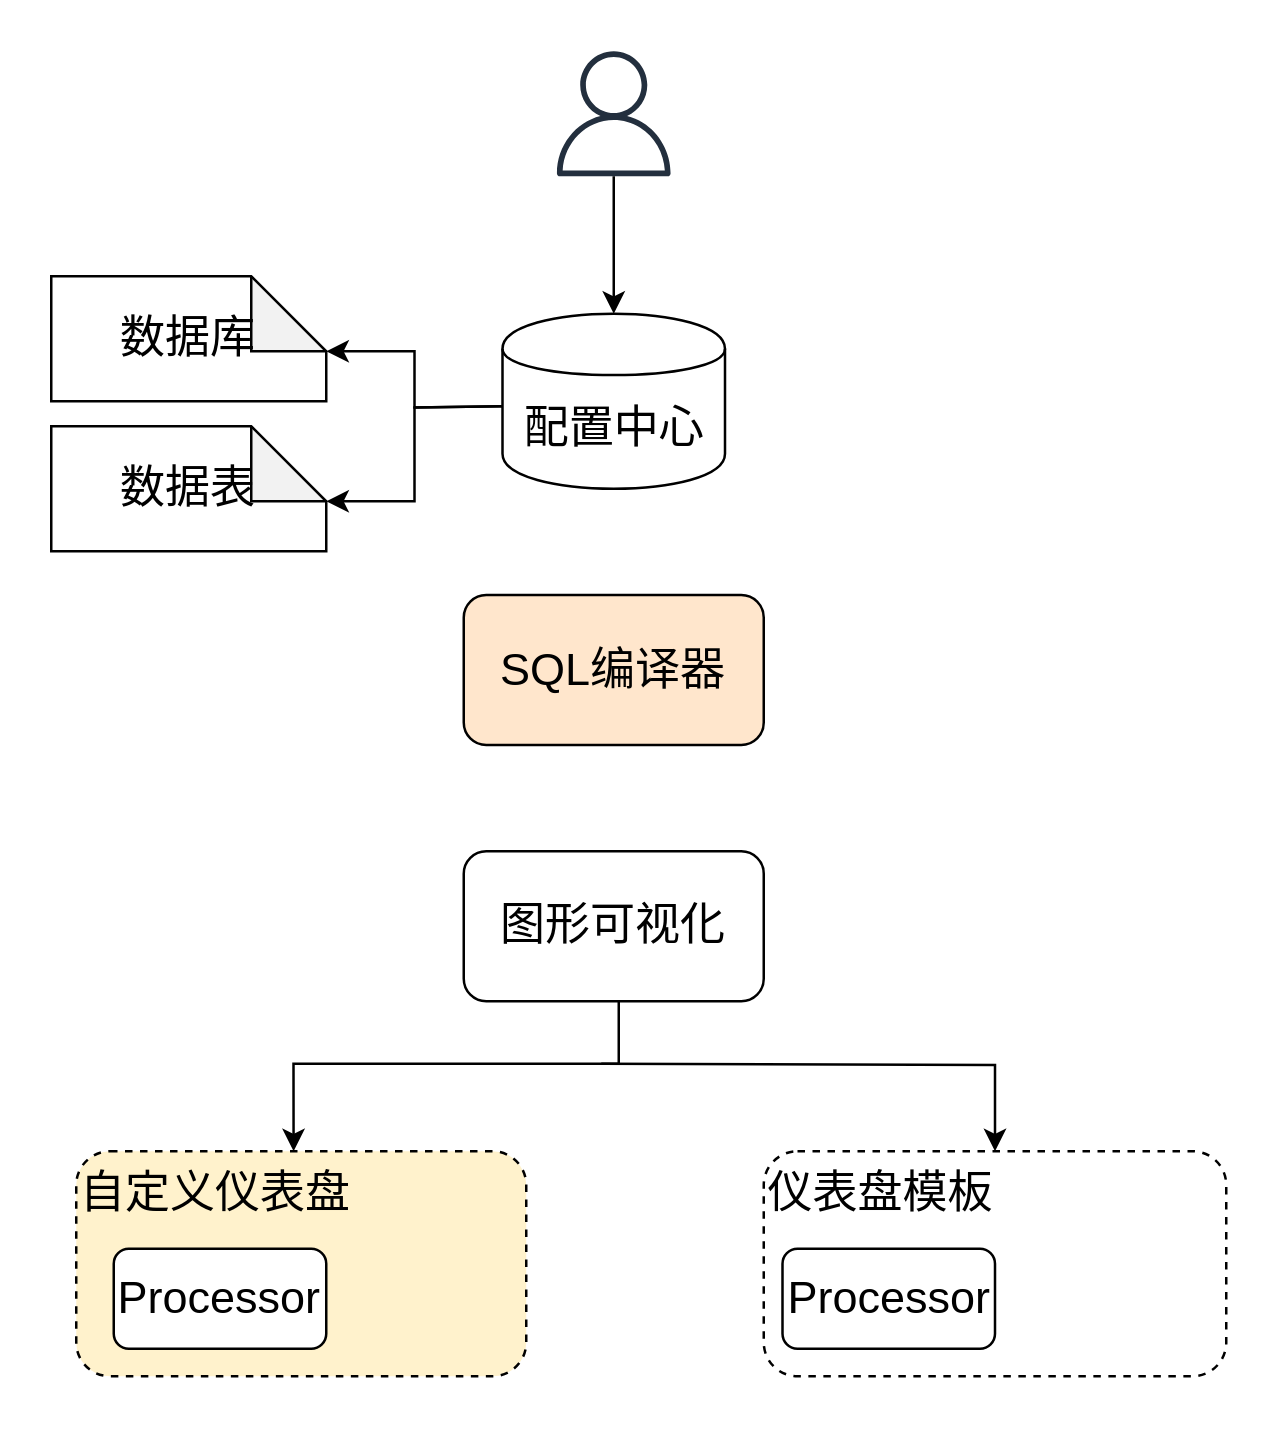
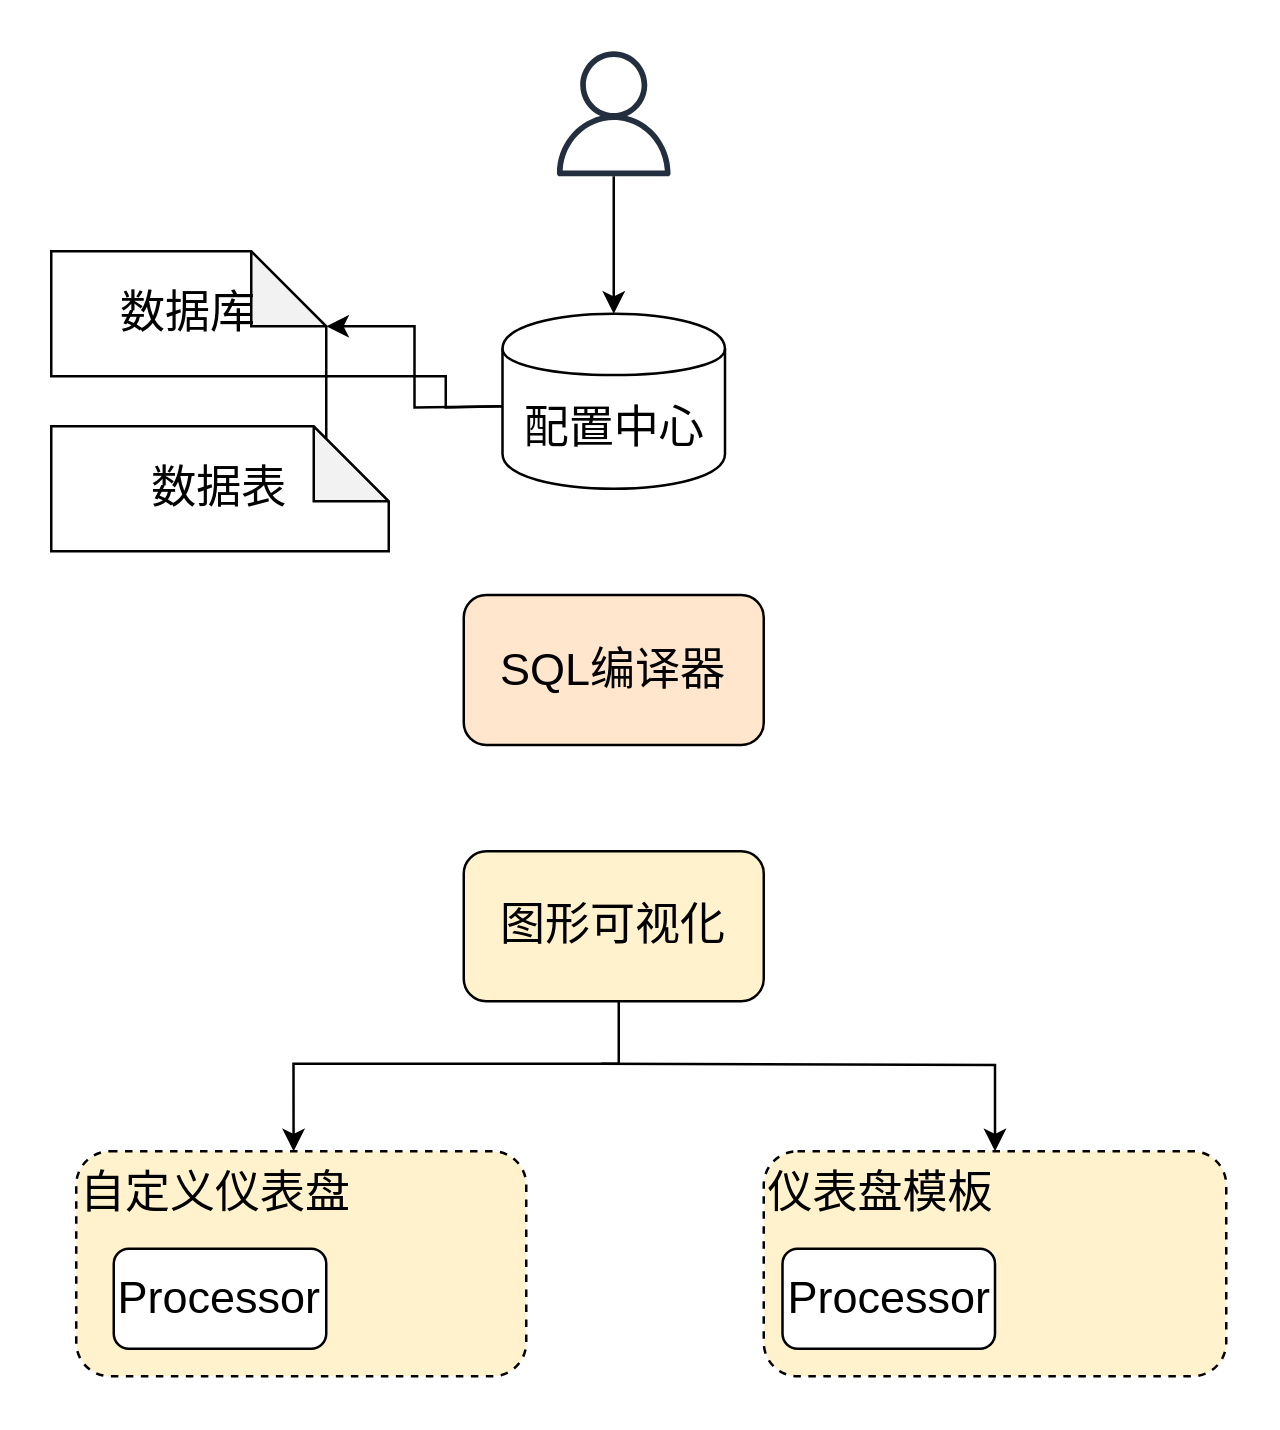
- <mxCell id="7" value="数据库" style="shape=note;whiteSpace=wrap;html=1;backgroundOutline=1;darkOpacity=0.05;fontSize=18;align=center;" vertex="1" parent="1"><mxGeometry x="20" y="110" width="110" height="50" as="geometry" /></mxCell>
+ <mxCell id="7" value="数据库" style="shape=note;whiteSpace=wrap;html=1;backgroundOutline=1;darkOpacity=0.05;fontSize=18;align=center;" vertex="1" parent="1"><mxGeometry x="20" y="100" width="110" height="50" as="geometry" /></mxCell>
- <mxCell id="8" value="数据表" style="shape=note;whiteSpace=wrap;html=1;backgroundOutline=1;darkOpacity=0.05;fontSize=18;align=center;" vertex="1" parent="1"><mxGeometry x="20" y="170" width="110" height="50" as="geometry" /></mxCell>
+ <mxCell id="8" value="数据表" style="shape=note;whiteSpace=wrap;html=1;backgroundOutline=1;darkOpacity=0.05;fontSize=18;align=center;" vertex="1" parent="1"><mxGeometry x="20" y="170" width="135" height="50" as="geometry" /></mxCell>
- <mxCell id="10" value="图形可视化" style="rounded=1;whiteSpace=wrap;html=1;fontSize=18;" vertex="1" parent="1"><mxGeometry x="185" y="340" width="120" height="60" as="geometry" /></mxCell>
+ <mxCell id="10" value="图形可视化" style="rounded=1;whiteSpace=wrap;html=1;fontSize=18;fillColor=#fff2cc;" vertex="1" parent="1"><mxGeometry x="185" y="340" width="120" height="60" as="geometry" /></mxCell>
- <mxCell id="14" value="仪表盘模板" style="rounded=1;whiteSpace=wrap;html=1;fontSize=18;dashed=1;align=left;verticalAlign=top;" vertex="1" parent="1"><mxGeometry x="305" y="460" width="185" height="90" as="geometry" /></mxCell>
+ <mxCell id="14" value="仪表盘模板" style="rounded=1;whiteSpace=wrap;html=1;fontSize=18;dashed=1;align=left;verticalAlign=top;fillColor=#fff2cc;" vertex="1" parent="1"><mxGeometry x="305" y="460" width="185" height="90" as="geometry" /></mxCell>
